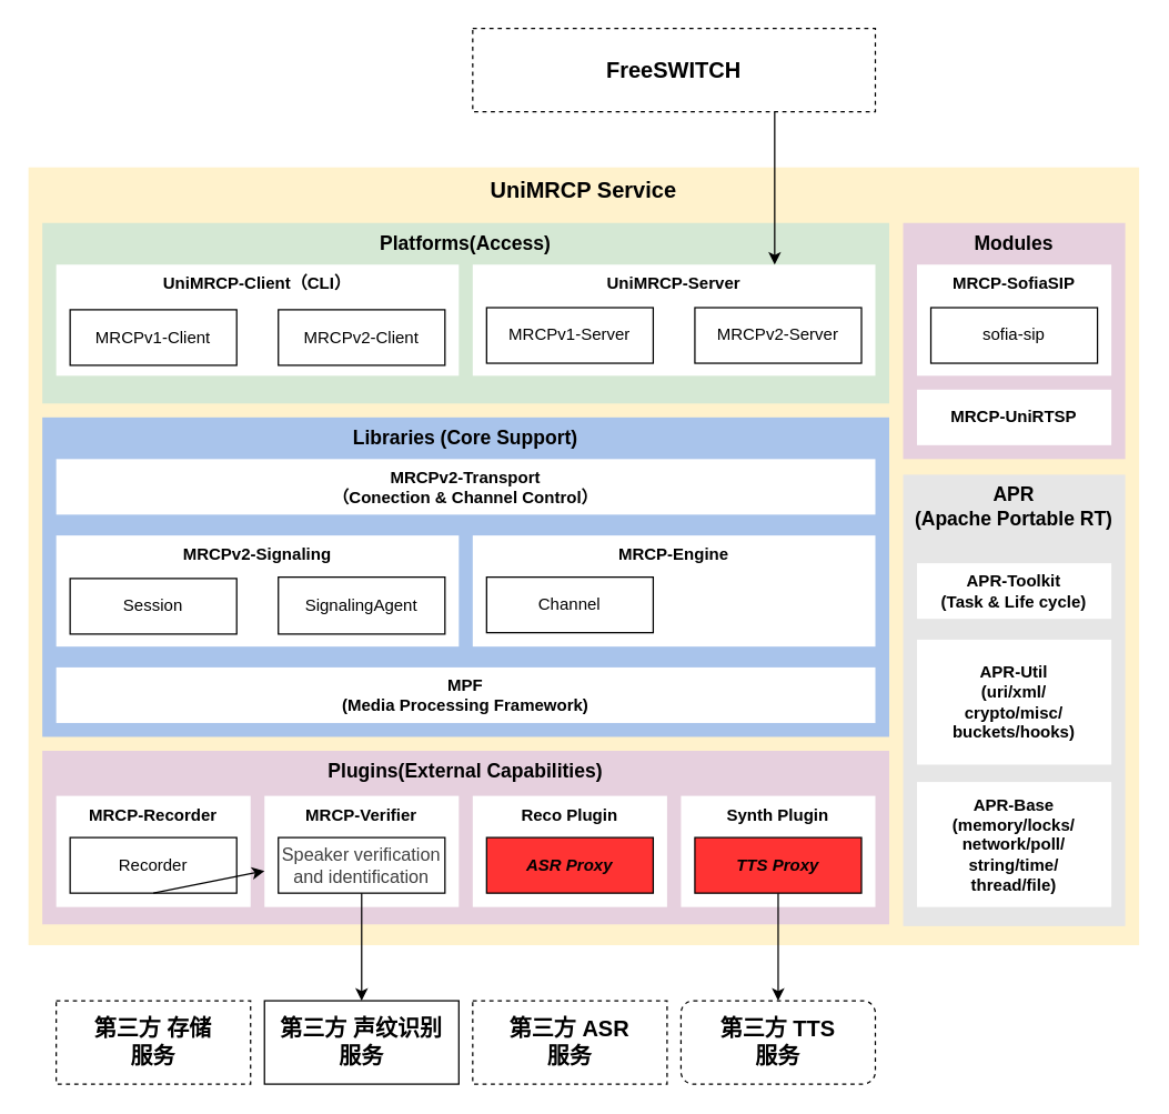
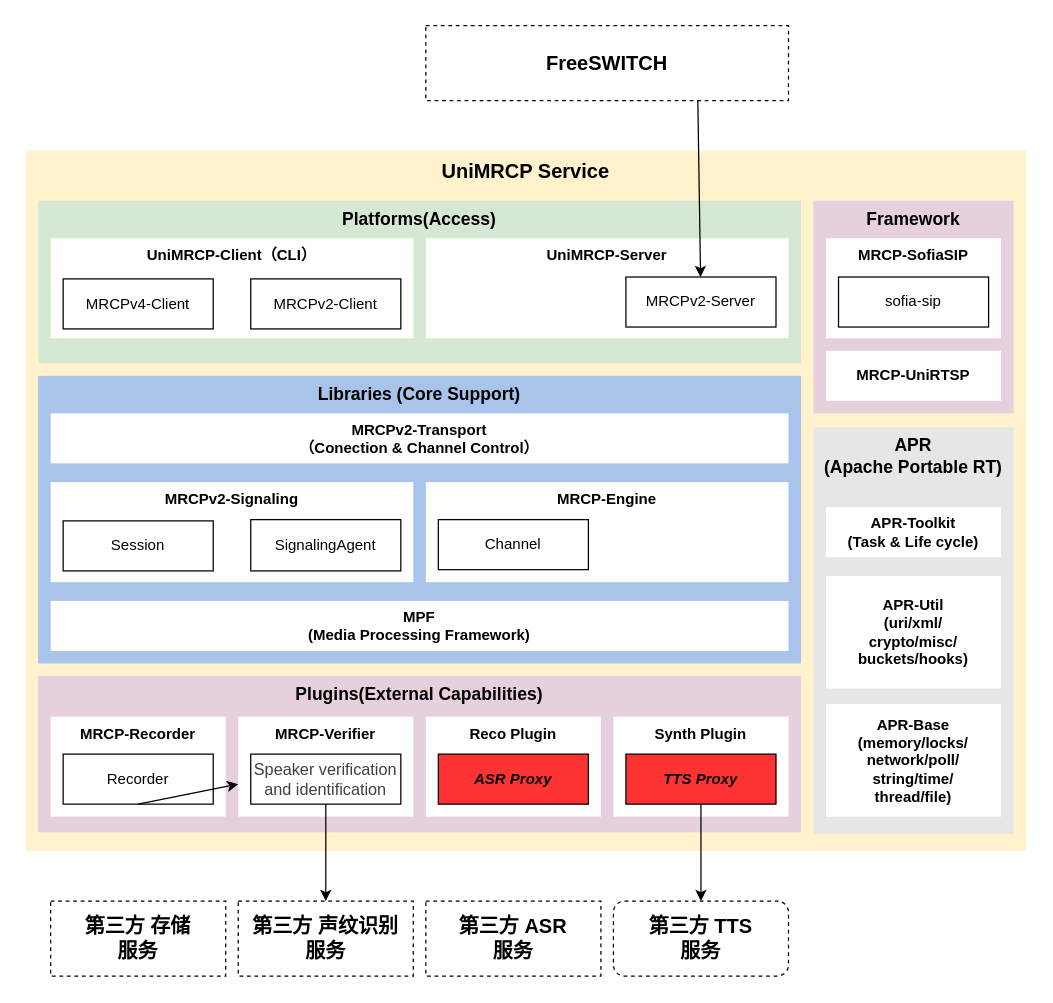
- <mxCell id="36" value="" style="endArrow=classic;html=1;exitX=0.75;exitY=1;exitDx=0;exitDy=0;entryX=0.75;entryY=0;entryDx=0;entryDy=0;" parent="1" source="35" target="7" diagramCategory="general" diagramName="DirectionalConnector" edge="1"><mxGeometry width="50" height="50" relative="1" as="geometry"><mxPoint x="400" y="370" as="sourcePoint" /><mxPoint x="450" y="320" as="targetPoint" /></mxGeometry></mxCell>
+ <mxCell id="36" value="" style="endArrow=classic;html=1;exitX=0.75;exitY=1;exitDx=0;exitDy=0;" parent="1" source="35" target="16" diagramCategory="general" diagramName="DirectionalConnector" edge="1"><mxGeometry width="50" height="50" relative="1" as="geometry"><mxPoint x="400" y="370" as="sourcePoint" /><mxPoint x="450" y="320" as="targetPoint" /></mxGeometry></mxCell>
- <mxCell id="5" value="&lt;b&gt;&lt;font style=&quot;font-size: 14px;&quot;&gt;Modules&lt;/font&gt;&lt;/b&gt;" style="rounded=0;whiteSpace=wrap;html=1;align=center;verticalAlign=top;strokeColor=none;fillColor=#E6D0DE;" parent="1" diagramCategory="general" diagramName="Rectangle" vertex="1"><mxGeometry x="650" y="160" width="160" height="170" as="geometry" /></mxCell>
+ <mxCell id="5" value="&lt;b&gt;&lt;font style=&quot;font-size: 14px;&quot;&gt;Framework&lt;/font&gt;&lt;/b&gt;" style="rounded=0;whiteSpace=wrap;html=1;align=center;verticalAlign=top;strokeColor=none;fillColor=#E6D0DE;" parent="1" diagramCategory="general" diagramName="Rectangle" vertex="1"><mxGeometry x="650" y="160" width="160" height="170" as="geometry" /></mxCell>
- <mxCell id="15" value="MRCPv1-Server" style="rounded=0;whiteSpace=wrap;html=1;align=center;" parent="1" diagramCategory="general" diagramName="Rectangle" vertex="1"><mxGeometry x="350" y="221" width="120" height="40" as="geometry" /></mxCell>
- <mxCell id="21" value="MRCPv1-Client" style="rounded=0;whiteSpace=wrap;html=1;align=center;" parent="1" diagramCategory="general" diagramName="Rectangle" vertex="1"><mxGeometry x="50" y="222.5" width="120" height="40" as="geometry" /></mxCell>
+ <mxCell id="21" value="MRCPv4-Client" style="rounded=0;whiteSpace=wrap;html=1;align=center;" parent="1" diagramCategory="general" diagramName="Rectangle" vertex="1"><mxGeometry x="50" y="222.5" width="120" height="40" as="geometry" /></mxCell>
- <mxCell id="40" value="&lt;b&gt;第三方 声纹识别&lt;br /&gt;服务&lt;/b&gt;" style="rounded=0;whiteSpace=wrap;html=1;dashed=0;fontSize=16;" parent="1" diagramCategory="general" diagramName="Rectangle" vertex="1"><mxGeometry x="190" y="720" width="140" height="60" as="geometry" /></mxCell>
+ <mxCell id="40" value="&lt;b&gt;第三方 声纹识别&lt;br /&gt;服务&lt;/b&gt;" style="rounded=0;whiteSpace=wrap;html=1;dashed=1;fontSize=16;" parent="1" diagramCategory="general" diagramName="Rectangle" vertex="1"><mxGeometry x="190" y="720" width="140" height="60" as="geometry" /></mxCell>
